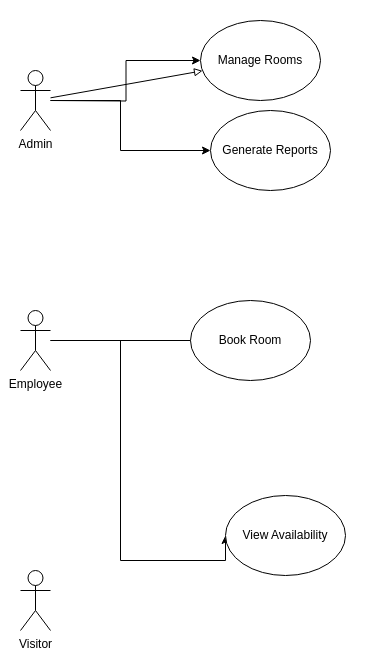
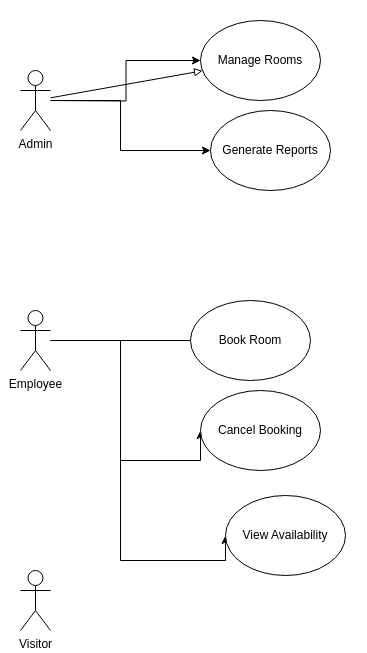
+ <mxCell id="13" value="Cancel Booking" style="ellipse;whiteSpace=wrap;html=1;" vertex="1" parent="1"><mxGeometry x="200" y="390" width="120" height="80" as="geometry" /></mxCell>
+ <mxCell id="6" style="edgeStyle=orthogonalEdgeStyle;rounded=0;orthogonalLoop=1;jettySize=auto;html=1;entryX=0;entryY=0.5;entryDx=0;entryDy=0;" edge="1" parent="1" source="8" target="13"><mxGeometry relative="1" as="geometry"><Array as="points"><mxPoint x="120" y="340" /><mxPoint x="120" y="460" /></Array></mxGeometry></mxCell>
